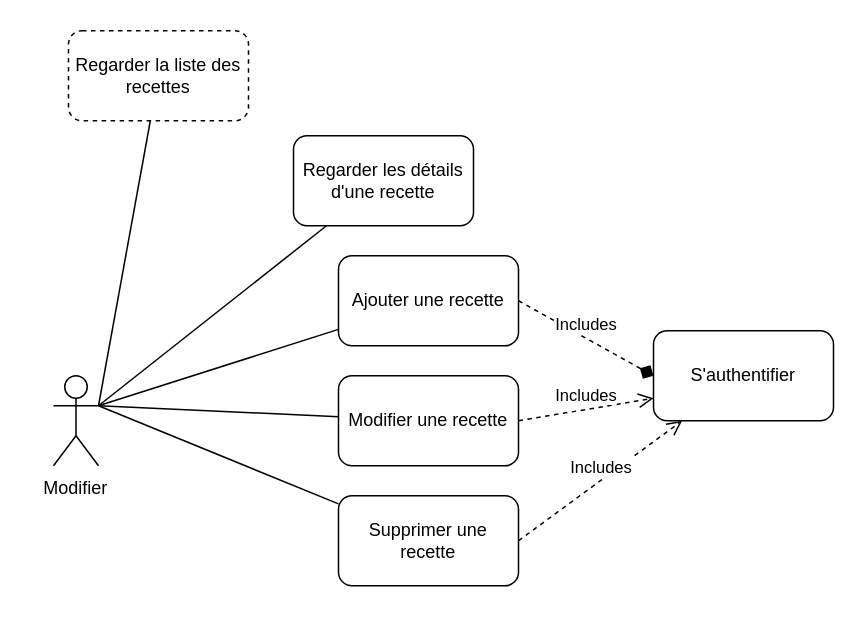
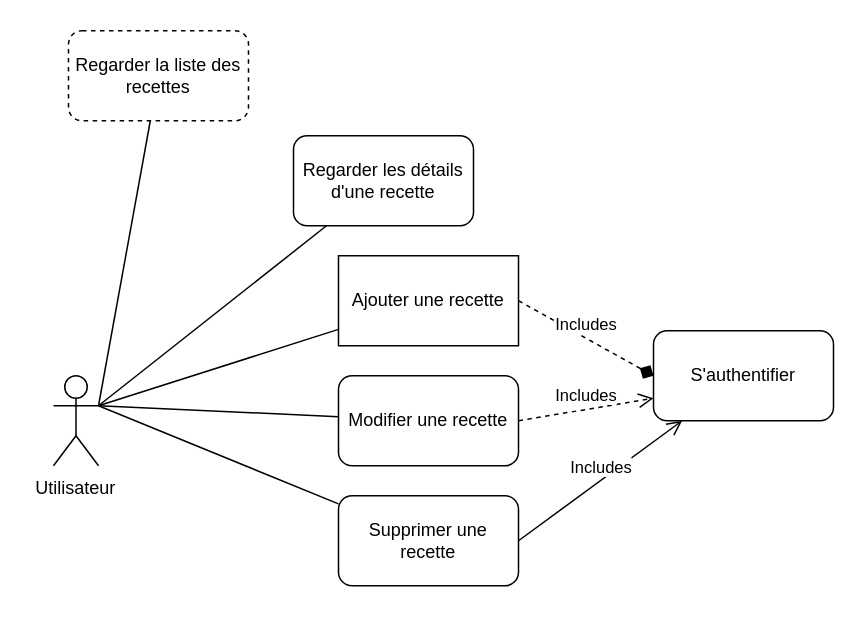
- <mxCell id="9" value="Ajouter une recette" style="rounded=1;whiteSpace=wrap;html=1;" vertex="1" parent="1"><mxGeometry x="225" y="170" width="120" height="60" as="geometry" /></mxCell>
+ <mxCell id="9" value="Ajouter une recette" style="whiteSpace=wrap;html=1;rounded=0;" vertex="1" parent="1"><mxGeometry x="225" y="170" width="120" height="60" as="geometry" /></mxCell>
- <mxCell id="3" value="Modifier" style="text;html=1;strokeColor=none;fillColor=none;align=center;verticalAlign=middle;whiteSpace=wrap;rounded=0;" vertex="1" parent="1"><mxGeometry x="20" y="310" width="60" height="30" as="geometry" /></mxCell>
+ <mxCell id="3" value="Utilisateur" style="text;html=1;strokeColor=none;fillColor=none;align=center;verticalAlign=middle;whiteSpace=wrap;rounded=0;" vertex="1" parent="1"><mxGeometry x="20" y="310" width="60" height="30" as="geometry" /></mxCell>
- <mxCell id="16" value="Includes" style="html=1;verticalAlign=bottom;endArrow=open;dashed=1;endSize=8;curved=0;rounded=0;exitX=1;exitY=0.5;exitDx=0;exitDy=0;" edge="1" parent="1" source="13" target="17"><mxGeometry relative="1" as="geometry"><mxPoint x="385" y="290" as="sourcePoint" /><mxPoint x="485" y="250" as="targetPoint" /></mxGeometry></mxCell>
+ <mxCell id="16" value="Includes" style="html=1;verticalAlign=bottom;endArrow=open;dashed=0;endSize=8;curved=0;rounded=0;exitX=1;exitY=0.5;exitDx=0;exitDy=0;" edge="1" parent="1" source="13" target="17"><mxGeometry relative="1" as="geometry"><mxPoint x="385" y="290" as="sourcePoint" /><mxPoint x="485" y="250" as="targetPoint" /></mxGeometry></mxCell>
